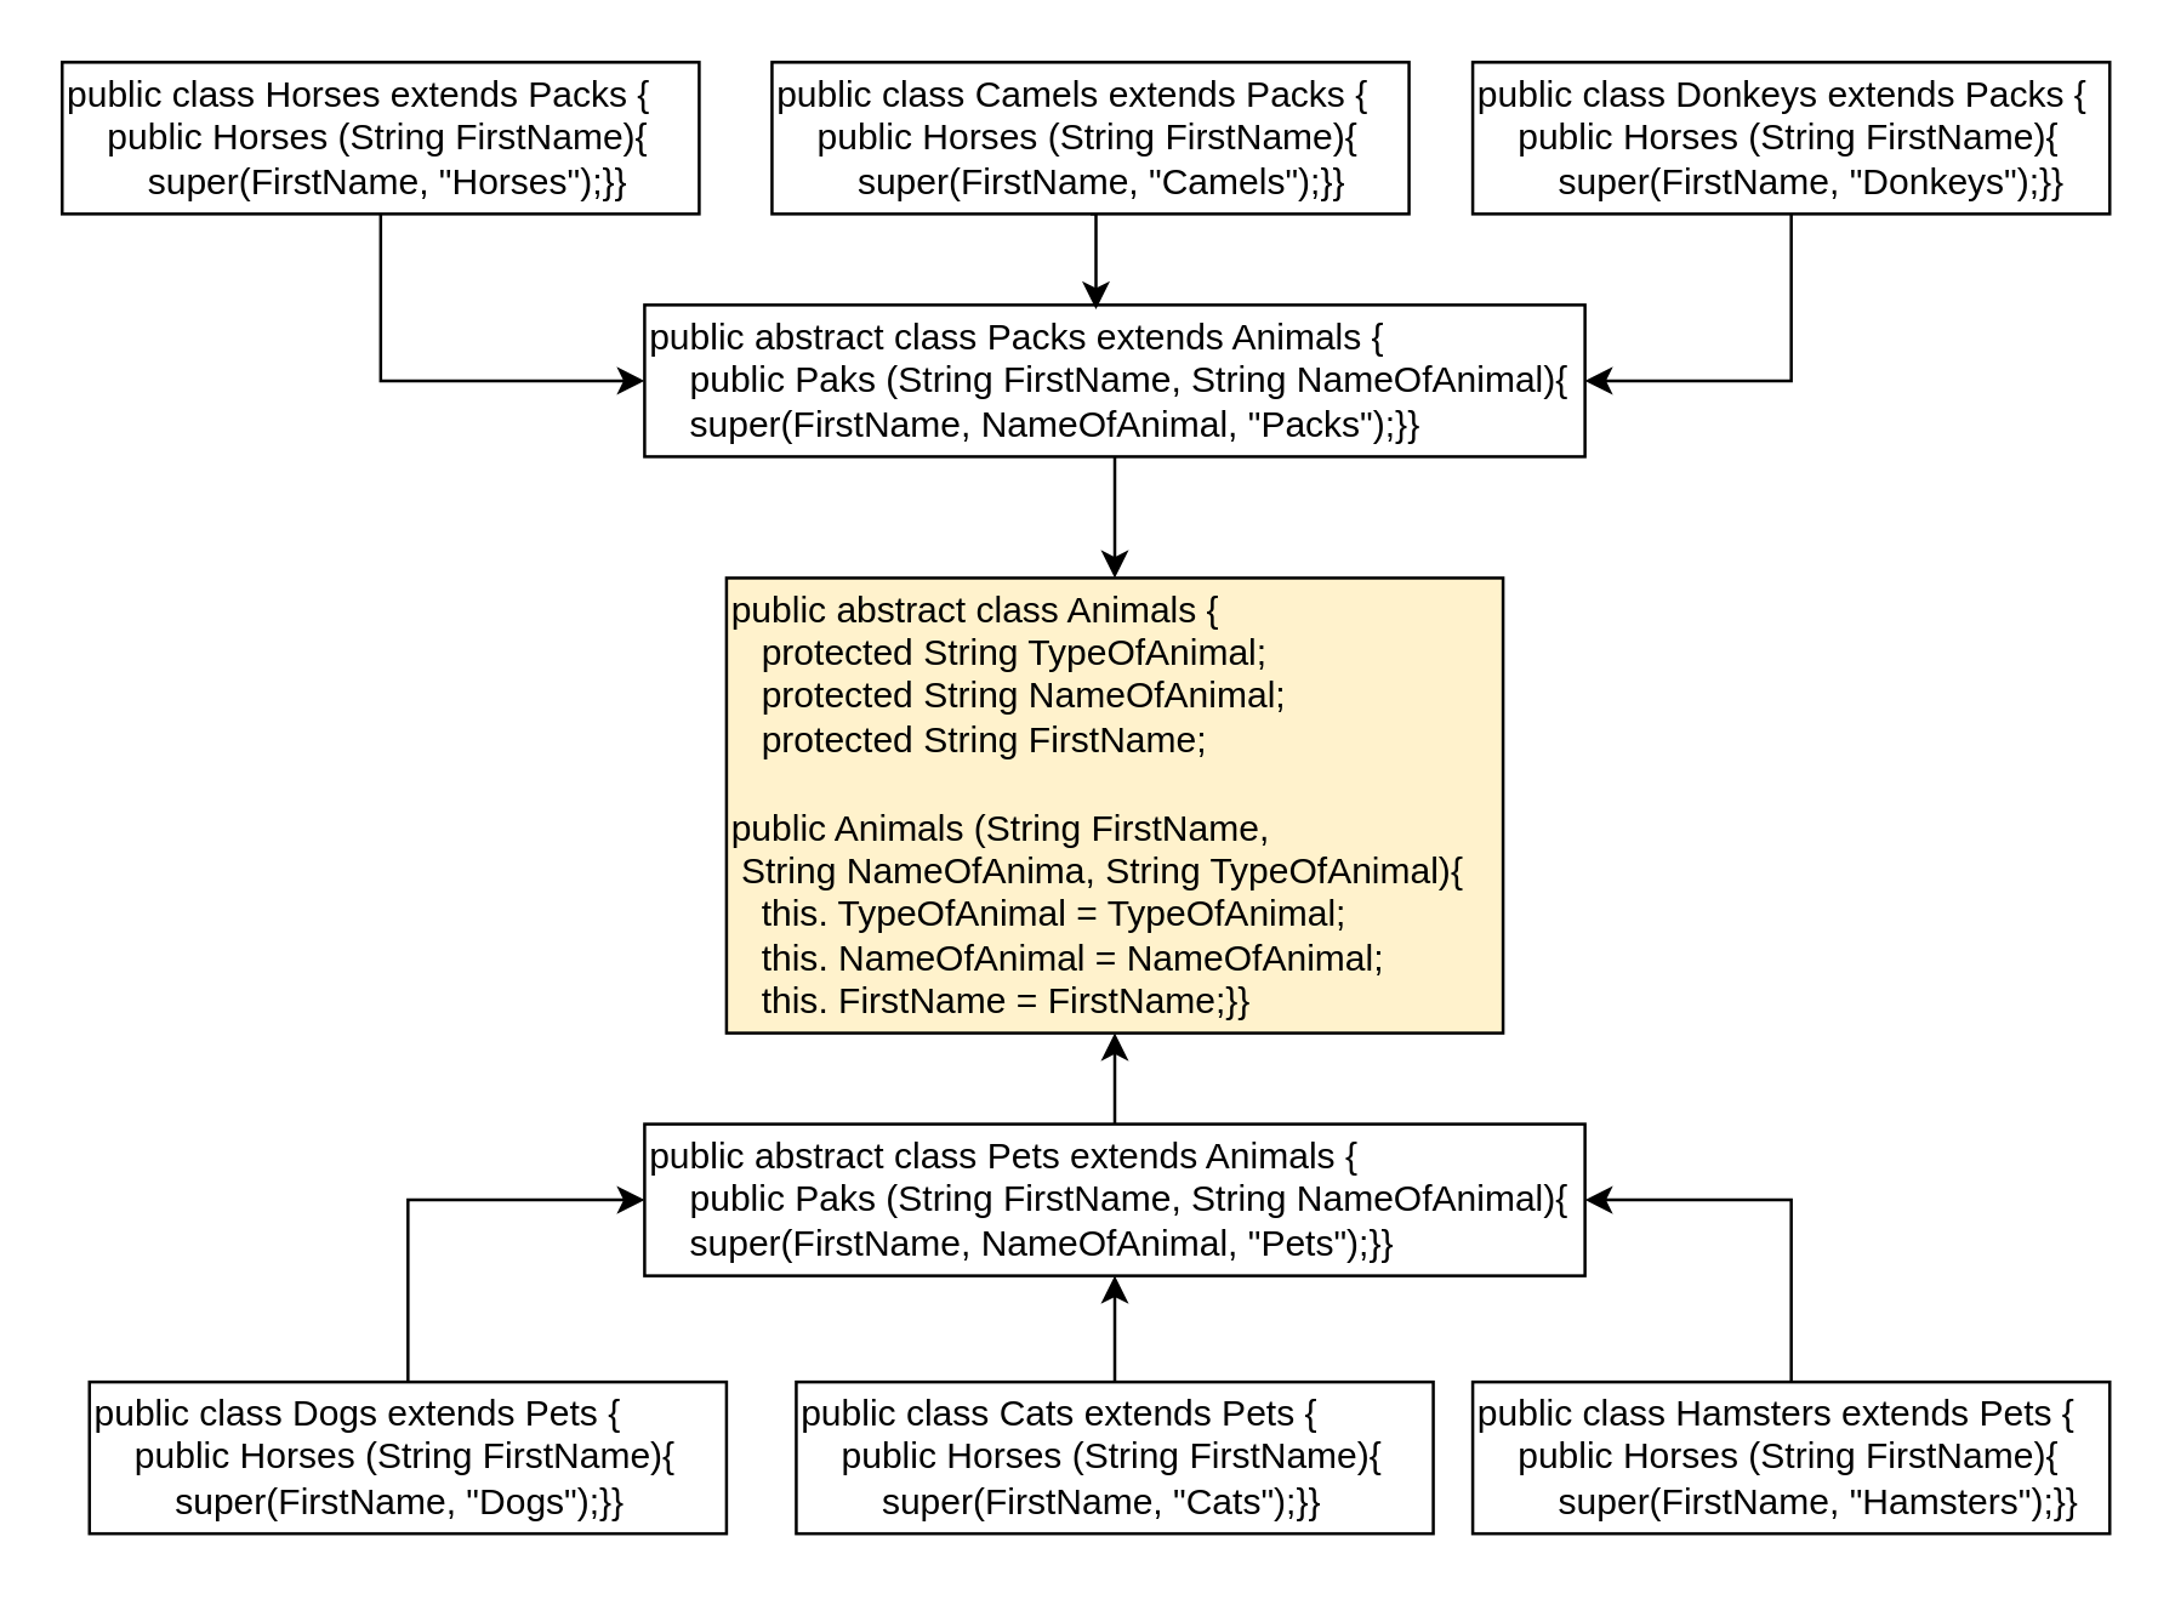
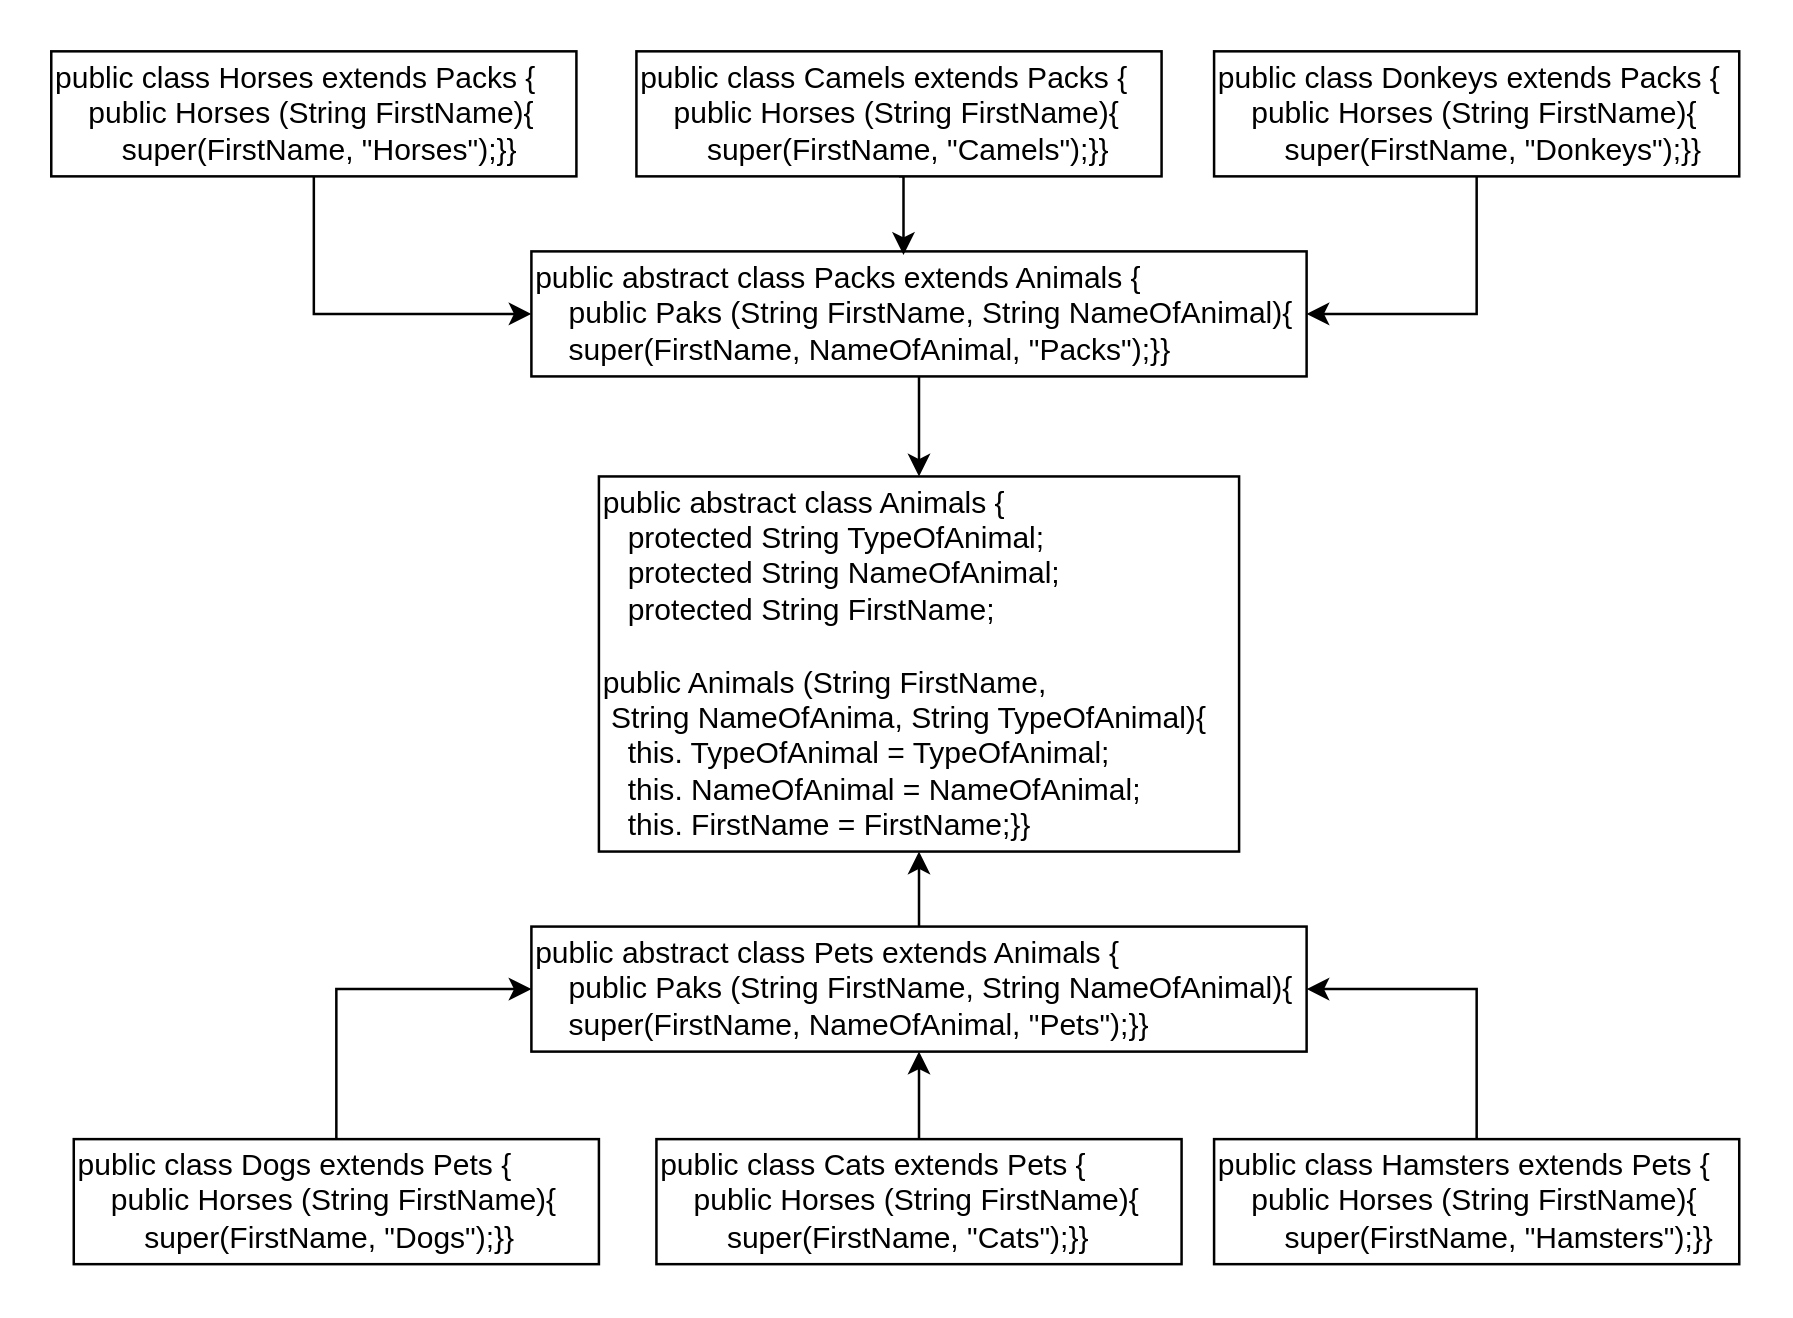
- <mxCell id="2" value="&lt;font style=&quot;font-size: 12px;&quot;&gt;public abstract class Animals {&lt;br&gt;&amp;nbsp; &amp;nbsp;protected String TypeOfAnimal;&lt;br&gt;&amp;nbsp; &amp;nbsp;protected String NameOfAnimal;&lt;br&gt;&lt;span lang=&quot;EN-US&quot; style=&quot;&quot;&gt;&amp;nbsp; &amp;nbsp;protected String FirstName;&lt;/span&gt;&amp;nbsp;&lt;br&gt;&amp;nbsp;&amp;nbsp;&lt;/font&gt;&lt;br&gt;public Animals (String FirstName,&lt;br&gt;&lt;span lang=&quot;EN-US&quot;&gt;&amp;nbsp;String NameOfAnima,&lt;/span&gt; String TypeOfAnimal)&lt;span lang=&quot;EN-US&quot; style=&quot;background-color: initial;&quot;&gt;{&lt;/span&gt;&lt;br&gt;&amp;nbsp; &amp;nbsp;this. TypeOfAnimal = TypeOfAnimal;&lt;br&gt;&amp;nbsp; &amp;nbsp;this. NameOfAnimal = NameOfAnimal; &lt;br&gt;&amp;nbsp; &amp;nbsp;this. FirstName = FirstName;}}" style="rounded=0;whiteSpace=wrap;html=1;align=left;fillColor=#fff2cc;" parent="1" vertex="1"><mxGeometry x="239" y="190" width="256" height="150" as="geometry" /></mxCell>
+ <mxCell id="2" value="&lt;font style=&quot;font-size: 12px;&quot;&gt;public abstract class Animals {&lt;br&gt;&amp;nbsp; &amp;nbsp;protected String TypeOfAnimal;&lt;br&gt;&amp;nbsp; &amp;nbsp;protected String NameOfAnimal;&lt;br&gt;&lt;span lang=&quot;EN-US&quot; style=&quot;&quot;&gt;&amp;nbsp; &amp;nbsp;protected String FirstName;&lt;/span&gt;&amp;nbsp;&lt;br&gt;&amp;nbsp;&amp;nbsp;&lt;/font&gt;&lt;br&gt;public Animals (String FirstName,&lt;br&gt;&lt;span lang=&quot;EN-US&quot;&gt;&amp;nbsp;String NameOfAnima,&lt;/span&gt; String TypeOfAnimal)&lt;span lang=&quot;EN-US&quot; style=&quot;background-color: initial;&quot;&gt;{&lt;/span&gt;&lt;br&gt;&amp;nbsp; &amp;nbsp;this. TypeOfAnimal = TypeOfAnimal;&lt;br&gt;&amp;nbsp; &amp;nbsp;this. NameOfAnimal = NameOfAnimal; &lt;br&gt;&amp;nbsp; &amp;nbsp;this. FirstName = FirstName;}}" style="rounded=0;whiteSpace=wrap;html=1;align=left;" parent="1" vertex="1"><mxGeometry x="239" y="190" width="256" height="150" as="geometry" /></mxCell>
